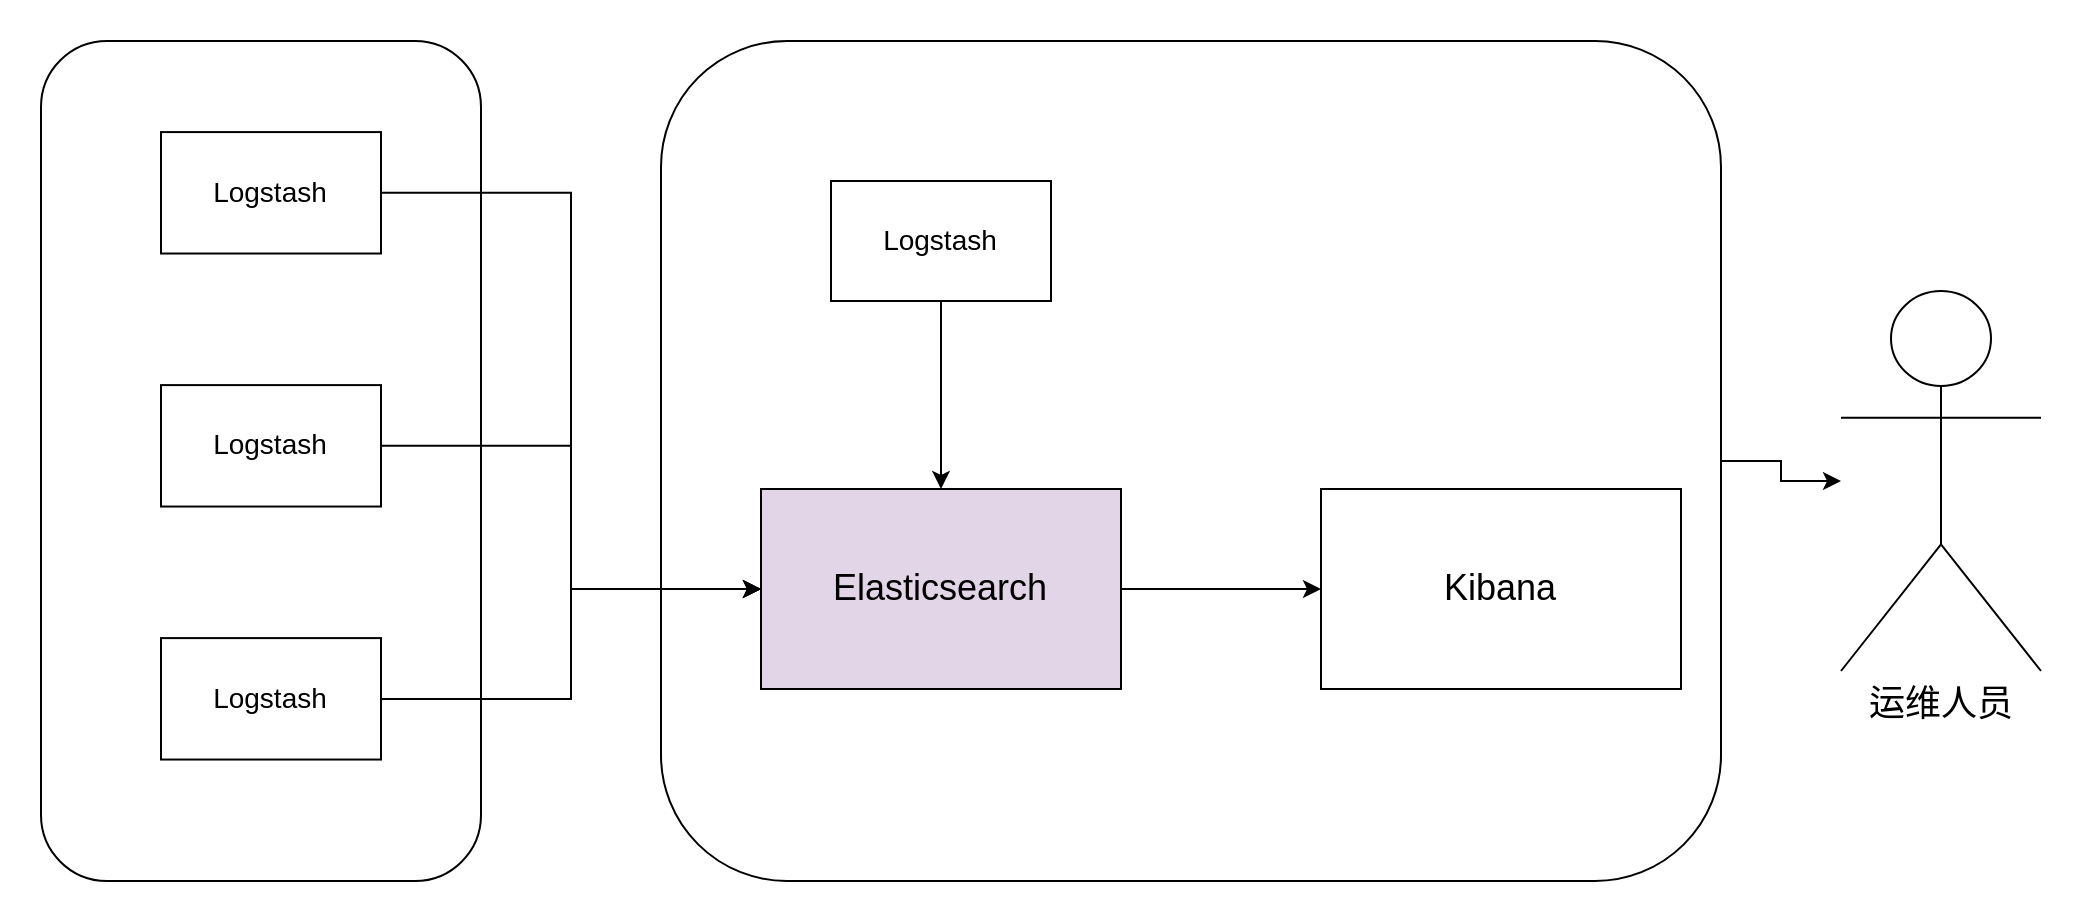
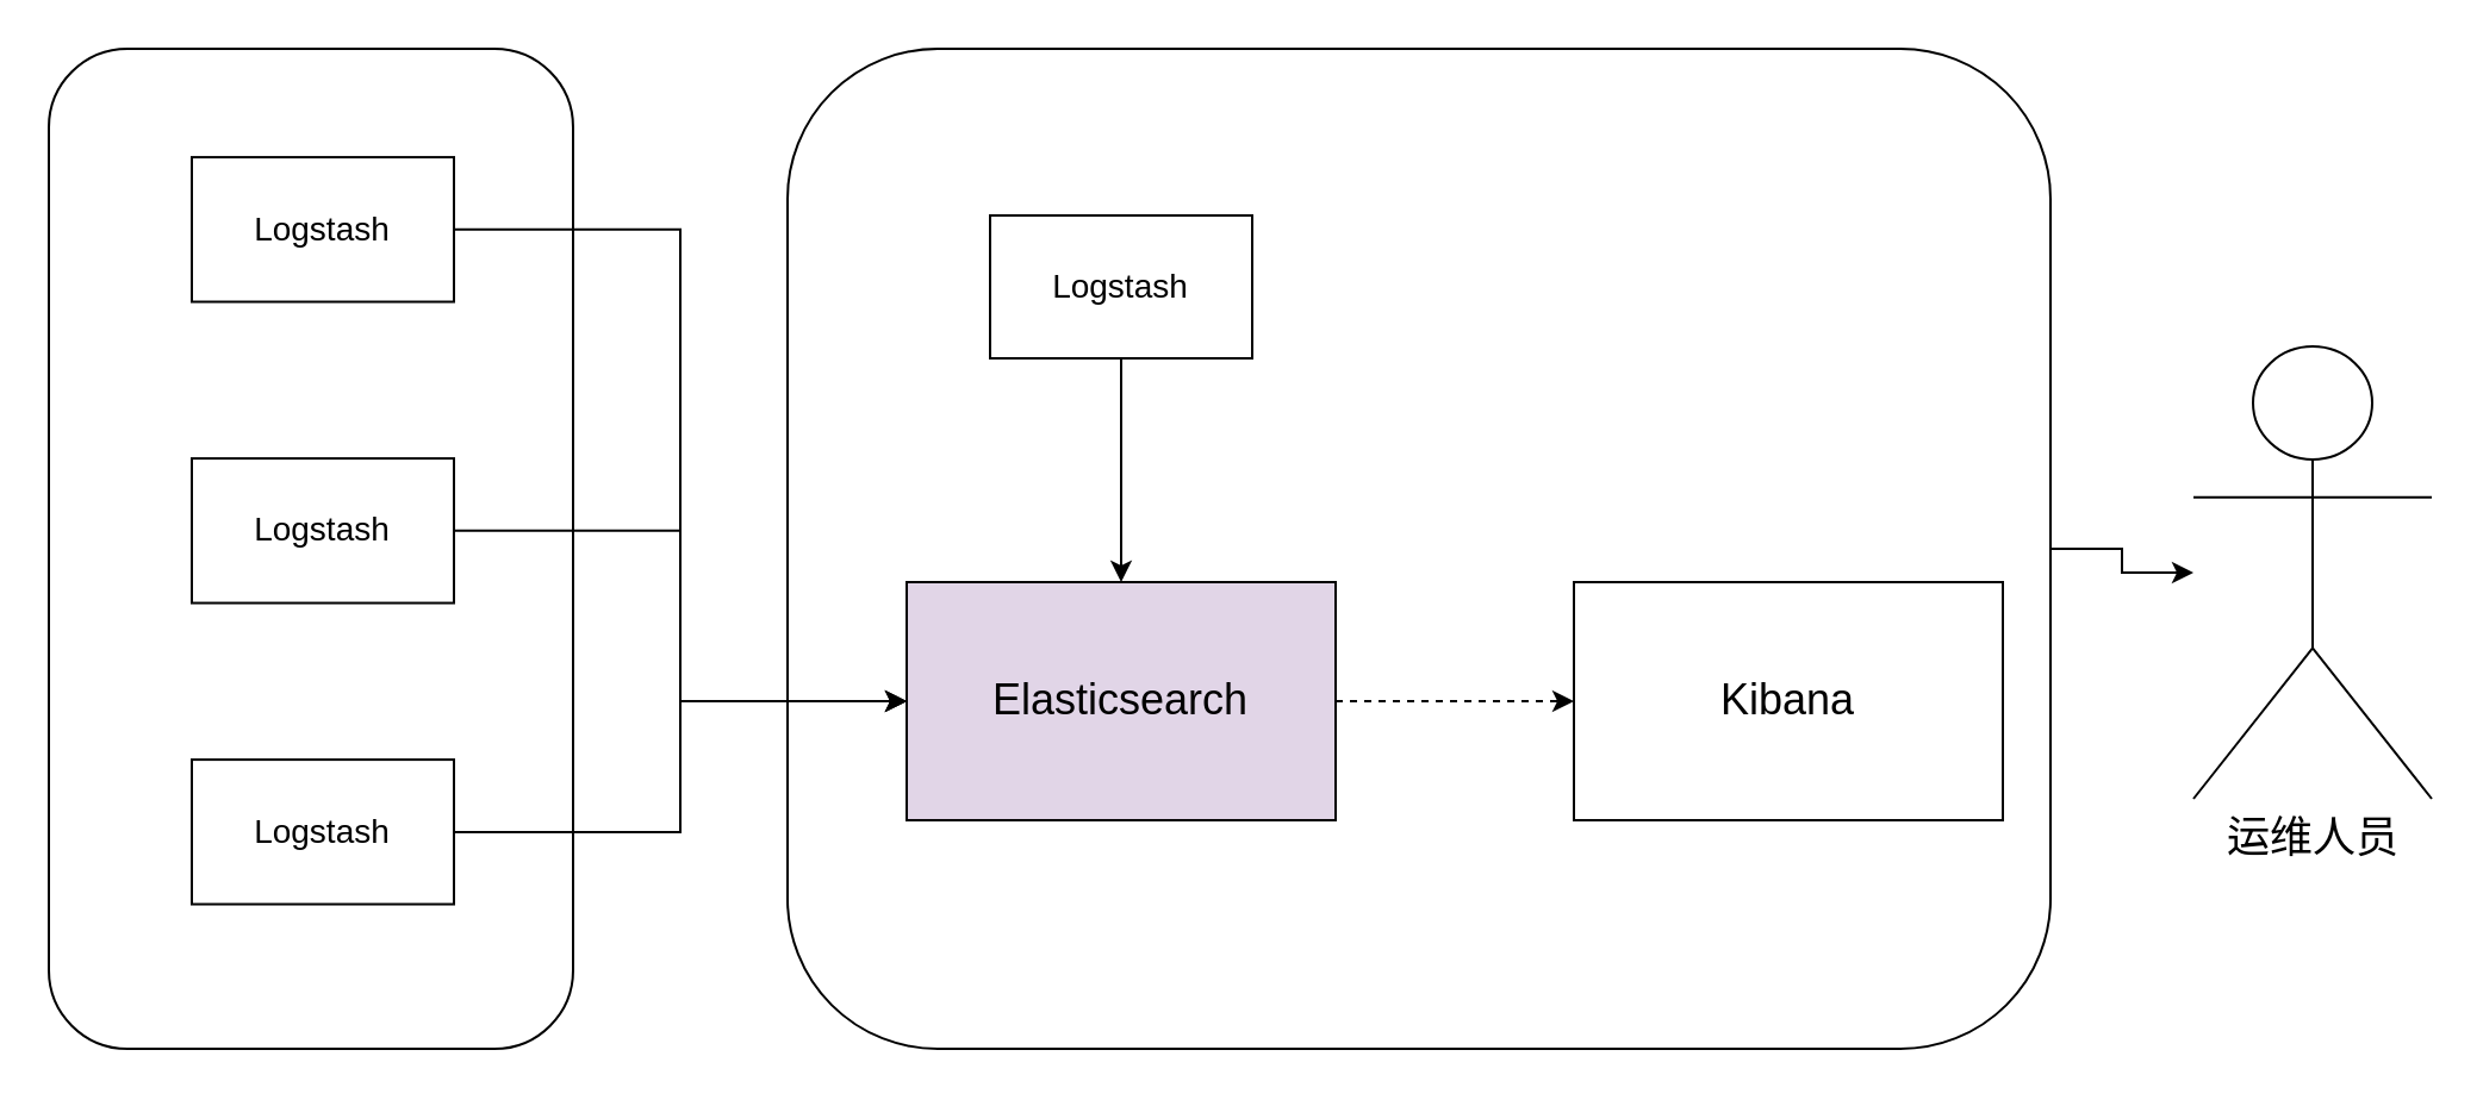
- <mxCell id="9" style="edgeStyle=orthogonalEdgeStyle;rounded=0;orthogonalLoop=1;jettySize=auto;html=1;fontSize=18;" edge="1" parent="1" source="10" target="13"><mxGeometry relative="1" as="geometry" /></mxCell>
+ <mxCell id="9" style="edgeStyle=orthogonalEdgeStyle;rounded=0;orthogonalLoop=1;jettySize=auto;html=1;fontSize=18;dashed=1;" edge="1" parent="1" source="10" target="13"><mxGeometry relative="1" as="geometry" /></mxCell>
